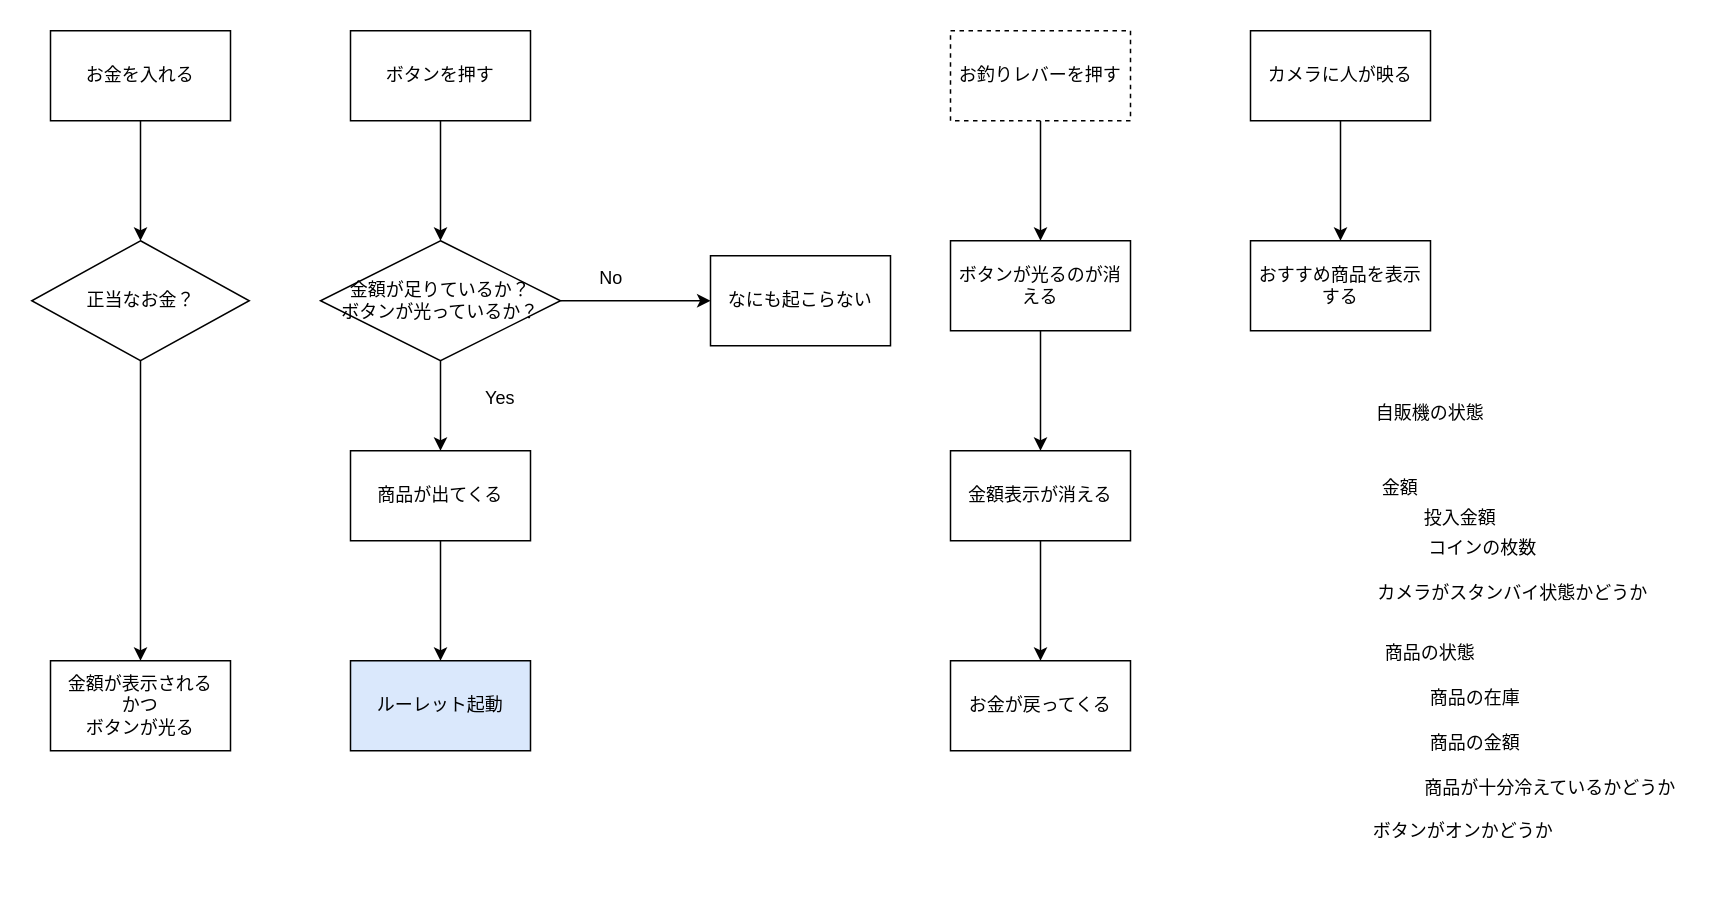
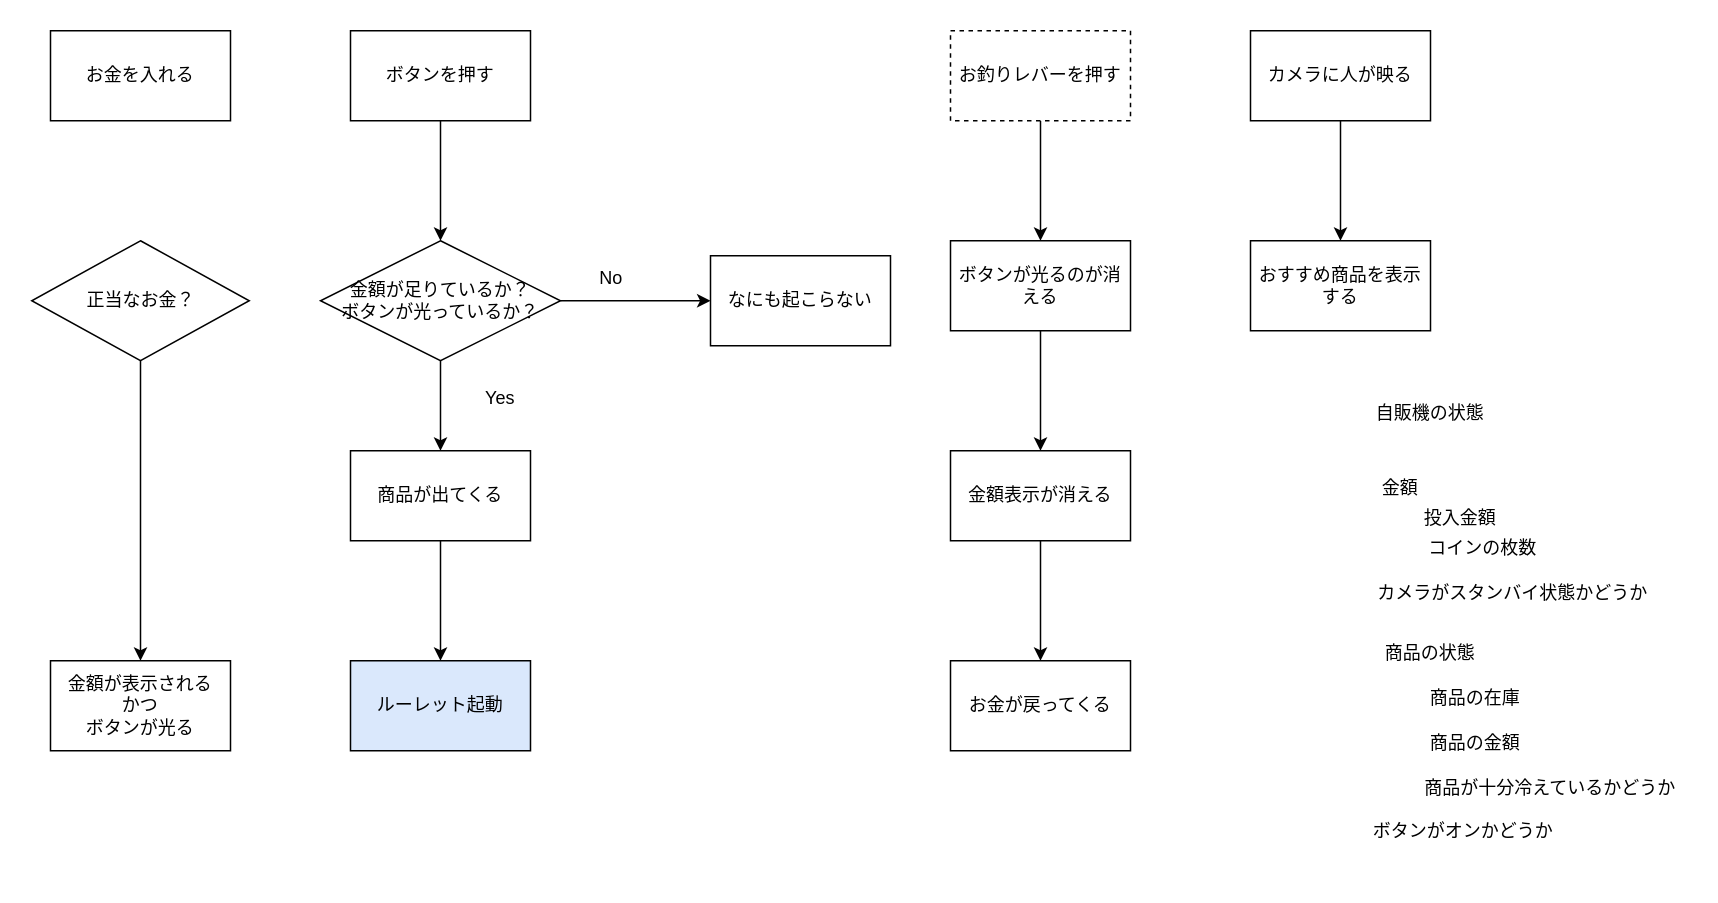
- <mxCell id="23" value="" style="edgeStyle=orthogonalEdgeStyle;rounded=0;orthogonalLoop=1;jettySize=auto;html=1;" edge="1" parent="1" source="2" target="24"><mxGeometry relative="1" as="geometry"><mxPoint x="93" y="80" as="sourcePoint" /><mxPoint x="93" y="300" as="targetPoint" /></mxGeometry></mxCell>
